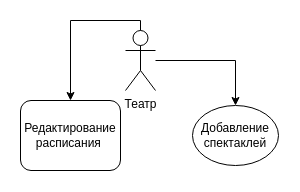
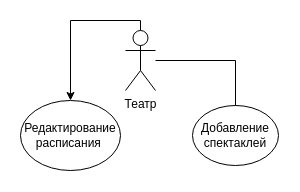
- <mxCell id="2" style="edgeStyle=orthogonalEdgeStyle;rounded=0;orthogonalLoop=1;jettySize=auto;html=1;entryX=0.5;entryY=0;entryDx=0;entryDy=0;" edge="1" parent="1" source="4" target="5"><mxGeometry relative="1" as="geometry" /></mxCell>
+ <mxCell id="2" style="edgeStyle=orthogonalEdgeStyle;rounded=0;orthogonalLoop=1;jettySize=auto;html=1;entryX=0.5;entryY=0;entryDx=0;entryDy=0;endArrow=none;" edge="1" parent="1" source="4" target="5"><mxGeometry relative="1" as="geometry" /></mxCell>
- <mxCell id="6" value="Редактирование расписания&amp;nbsp;" style="whiteSpace=wrap;html=1;fillColor=none;rounded=1;" vertex="1" parent="1"><mxGeometry x="20" y="100" width="100" height="70" as="geometry" /></mxCell>
+ <mxCell id="6" value="Редактирование расписания&amp;nbsp;" style="ellipse;whiteSpace=wrap;html=1;fillColor=none;" vertex="1" parent="1"><mxGeometry x="20" y="100" width="100" height="70" as="geometry" /></mxCell>
